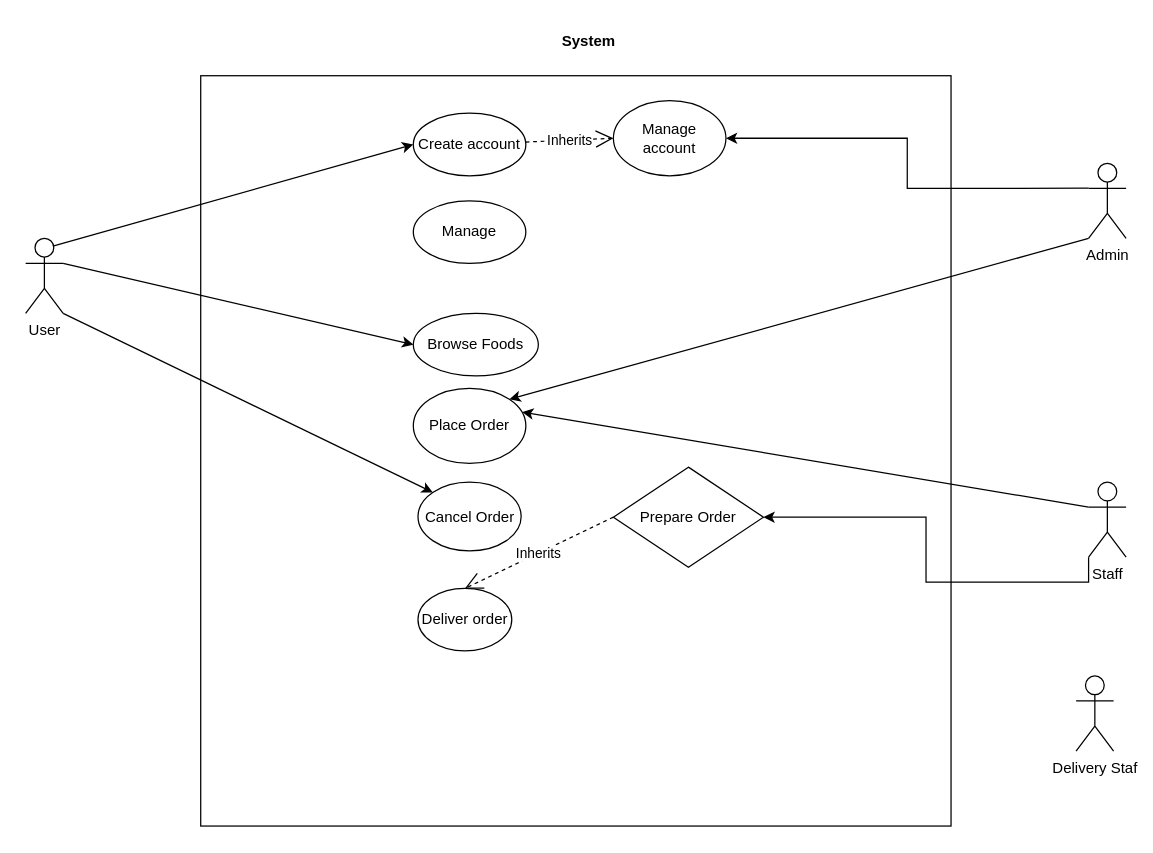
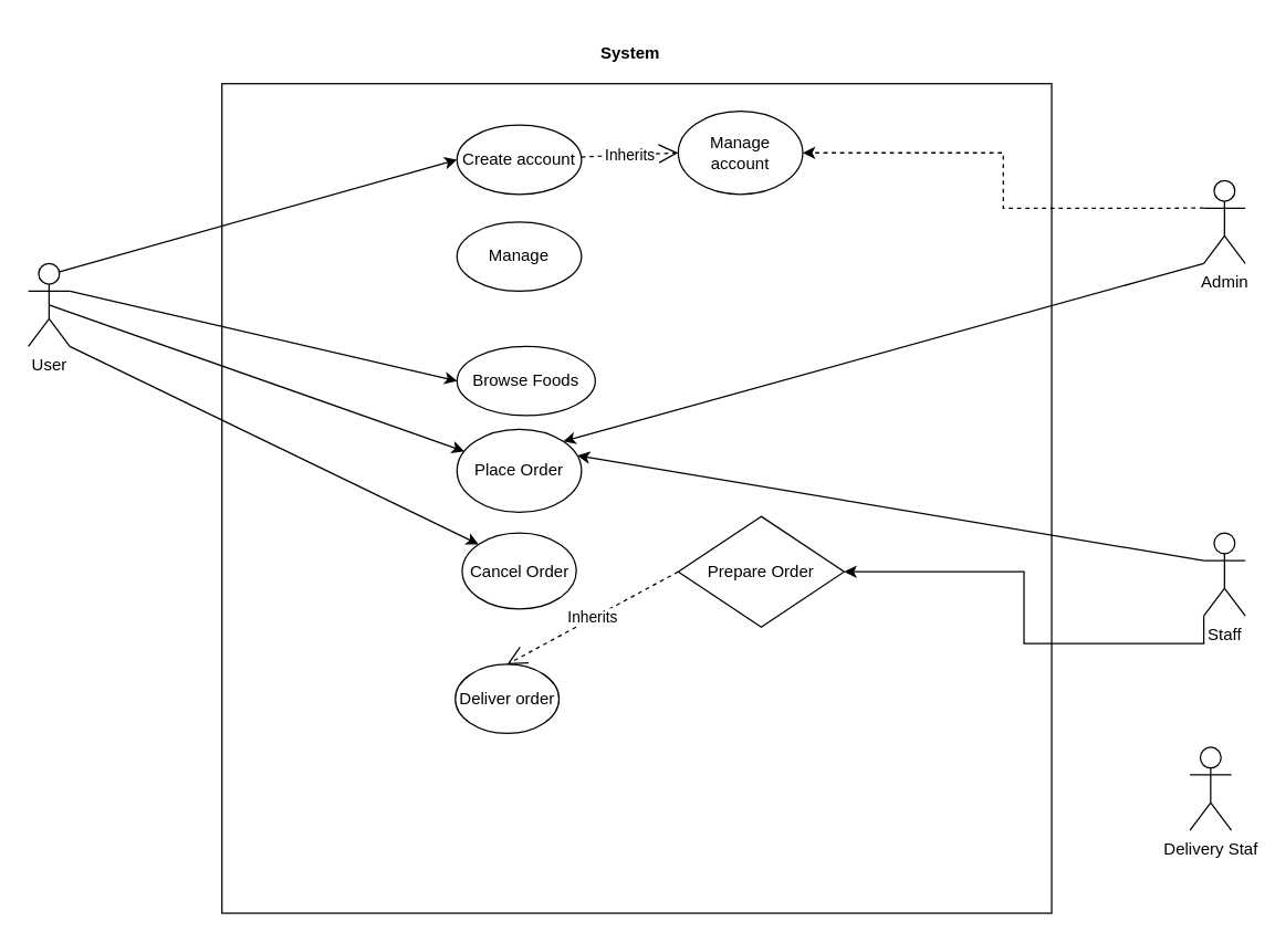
- <mxCell id="23" value="System" style="text;align=center;fontStyle=1;verticalAlign=middle;spacingLeft=3;spacingRight=3;strokeColor=none;rotatable=0;points=[[0,0.5],[1,0.5]];portConstraint=eastwest;html=1;" vertex="1" parent="1"><mxGeometry x="430" width="80" height="26" as="geometry" y="20" /></mxCell>
+ <mxCell id="23" value="System" style="text;align=center;fontStyle=1;verticalAlign=middle;spacingLeft=3;spacingRight=3;strokeColor=none;rotatable=0;points=[[0,0.5],[1,0.5]];portConstraint=eastwest;html=1;" vertex="1" parent="1"><mxGeometry x="415" y="25" width="80" height="26" as="geometry" /></mxCell>
- <mxCell id="4" style="edgeStyle=orthogonalEdgeStyle;rounded=0;orthogonalLoop=1;jettySize=auto;html=1;exitX=0;exitY=0.333;exitDx=0;exitDy=0;exitPerimeter=0;entryX=1;entryY=0.5;entryDx=0;entryDy=0;" edge="1" parent="1" source="5" target="10"><mxGeometry relative="1" as="geometry" /></mxCell>
+ <mxCell id="4" style="edgeStyle=orthogonalEdgeStyle;rounded=0;orthogonalLoop=1;jettySize=auto;html=1;exitX=0;exitY=0.333;exitDx=0;exitDy=0;exitPerimeter=0;entryX=1;entryY=0.5;entryDx=0;entryDy=0;dashed=1;" edge="1" parent="1" source="5" target="10"><mxGeometry relative="1" as="geometry" /></mxCell>
+ <mxCell id="17" value="" style="endArrow=classic;html=1;rounded=0;exitX=0.5;exitY=0.5;exitDx=0;exitDy=0;exitPerimeter=0;" edge="1" parent="1" source="3" target="13"><mxGeometry width="50" height="50" relative="1" as="geometry"><mxPoint x="80" y="445" as="sourcePoint" /><mxPoint x="130" y="395" as="targetPoint" /></mxGeometry></mxCell>
- <mxCell id="21" value="Deliver order" style="ellipse;whiteSpace=wrap;html=1;" vertex="1" parent="1"><mxGeometry x="333.75" y="470" width="75" height="50" as="geometry" /></mxCell>
+ <mxCell id="21" value="Deliver order" style="ellipse;whiteSpace=wrap;html=1;" vertex="1" parent="1"><mxGeometry x="328.75" y="480" width="75" height="50" as="geometry" /></mxCell>
